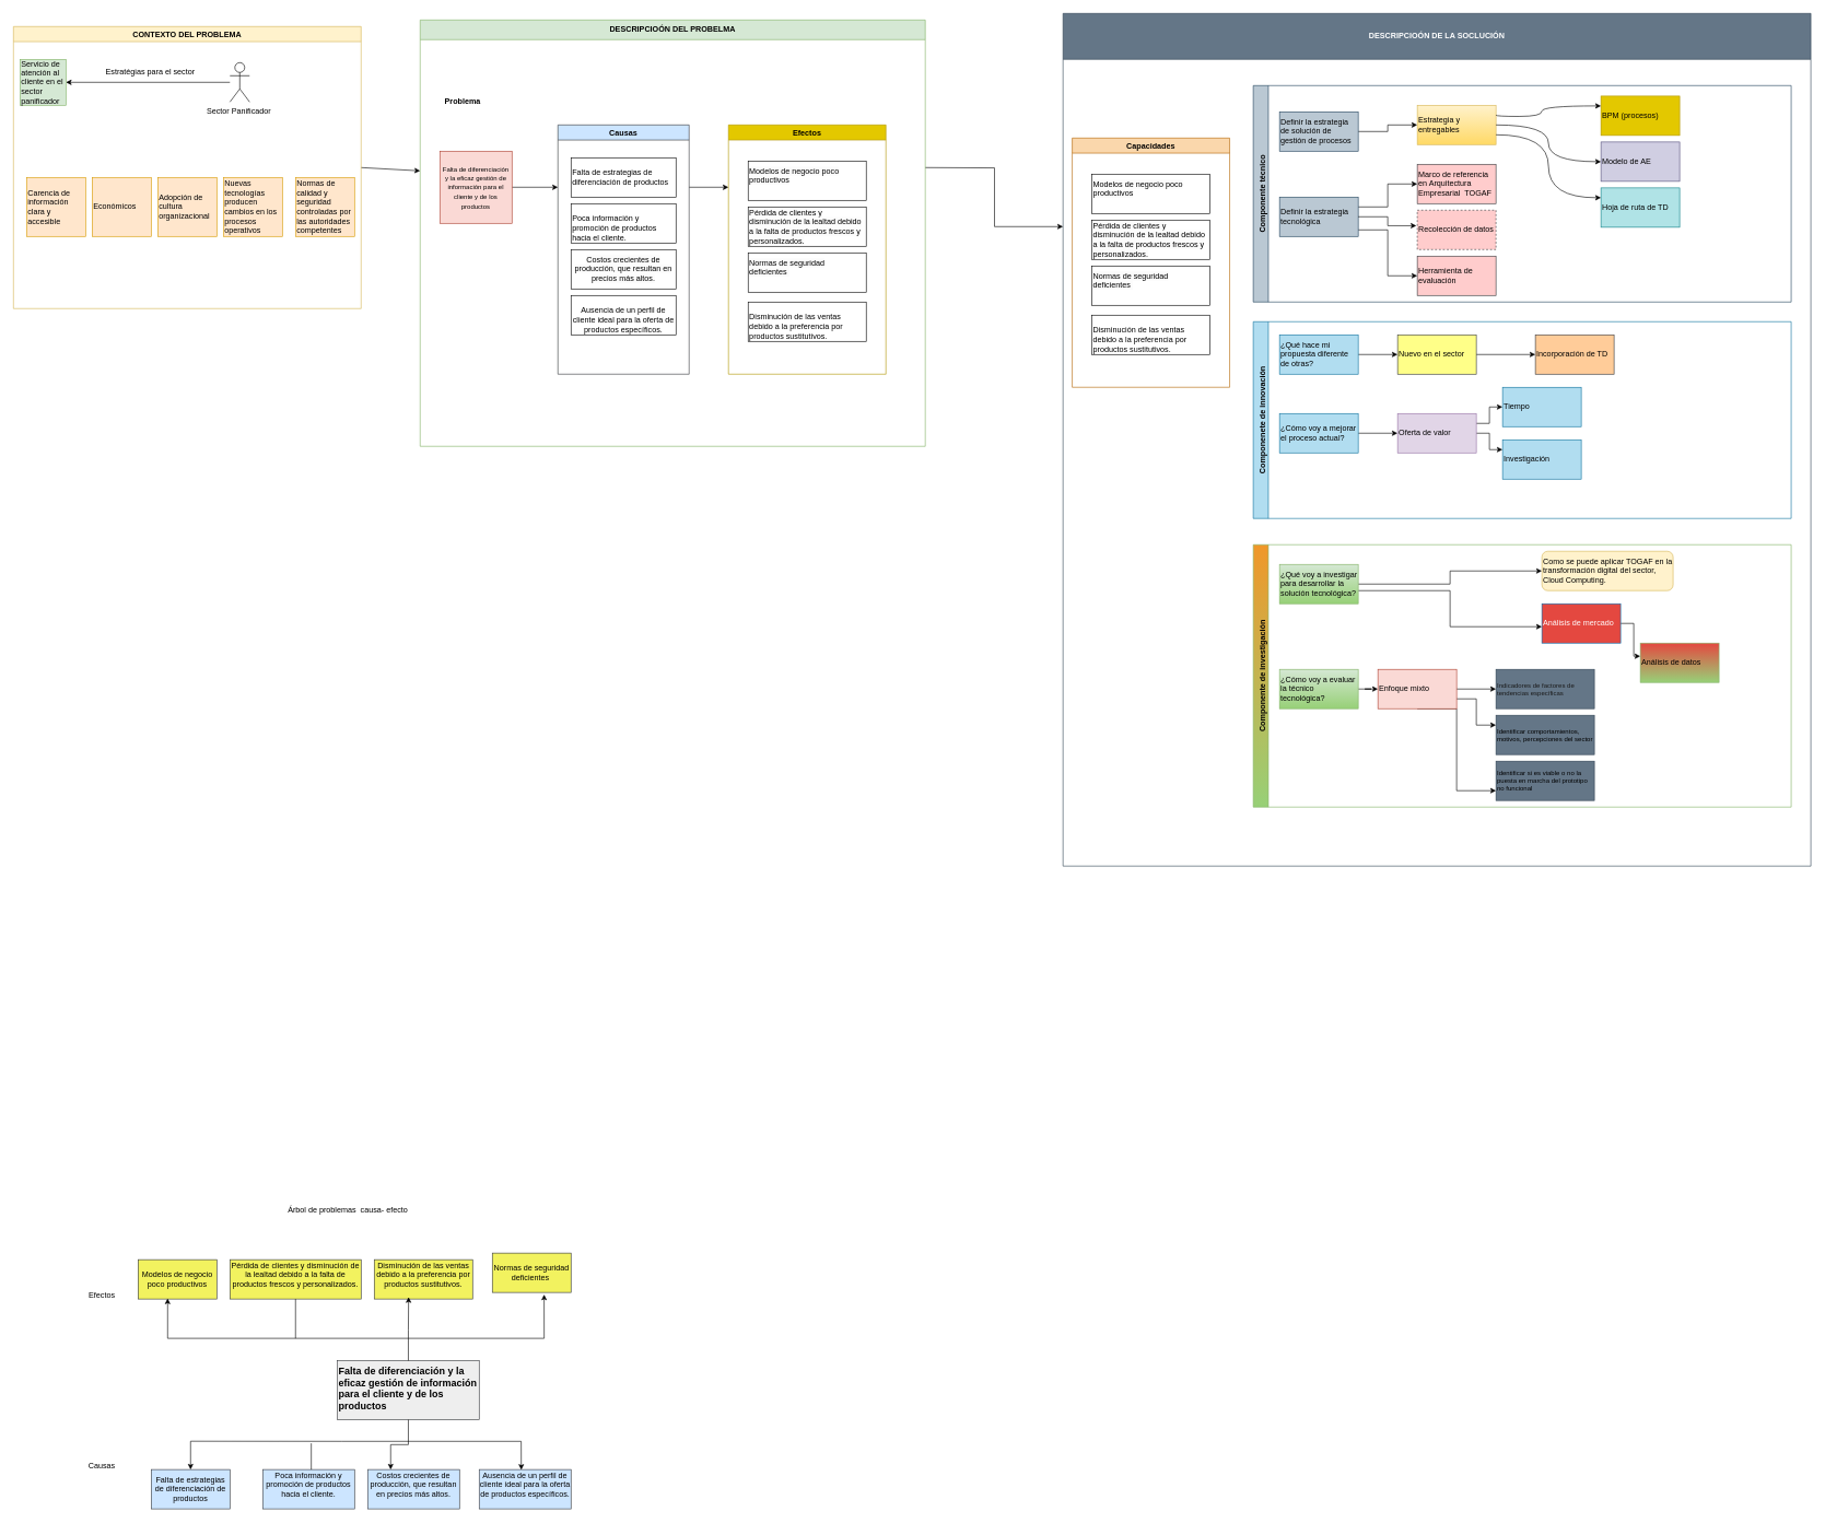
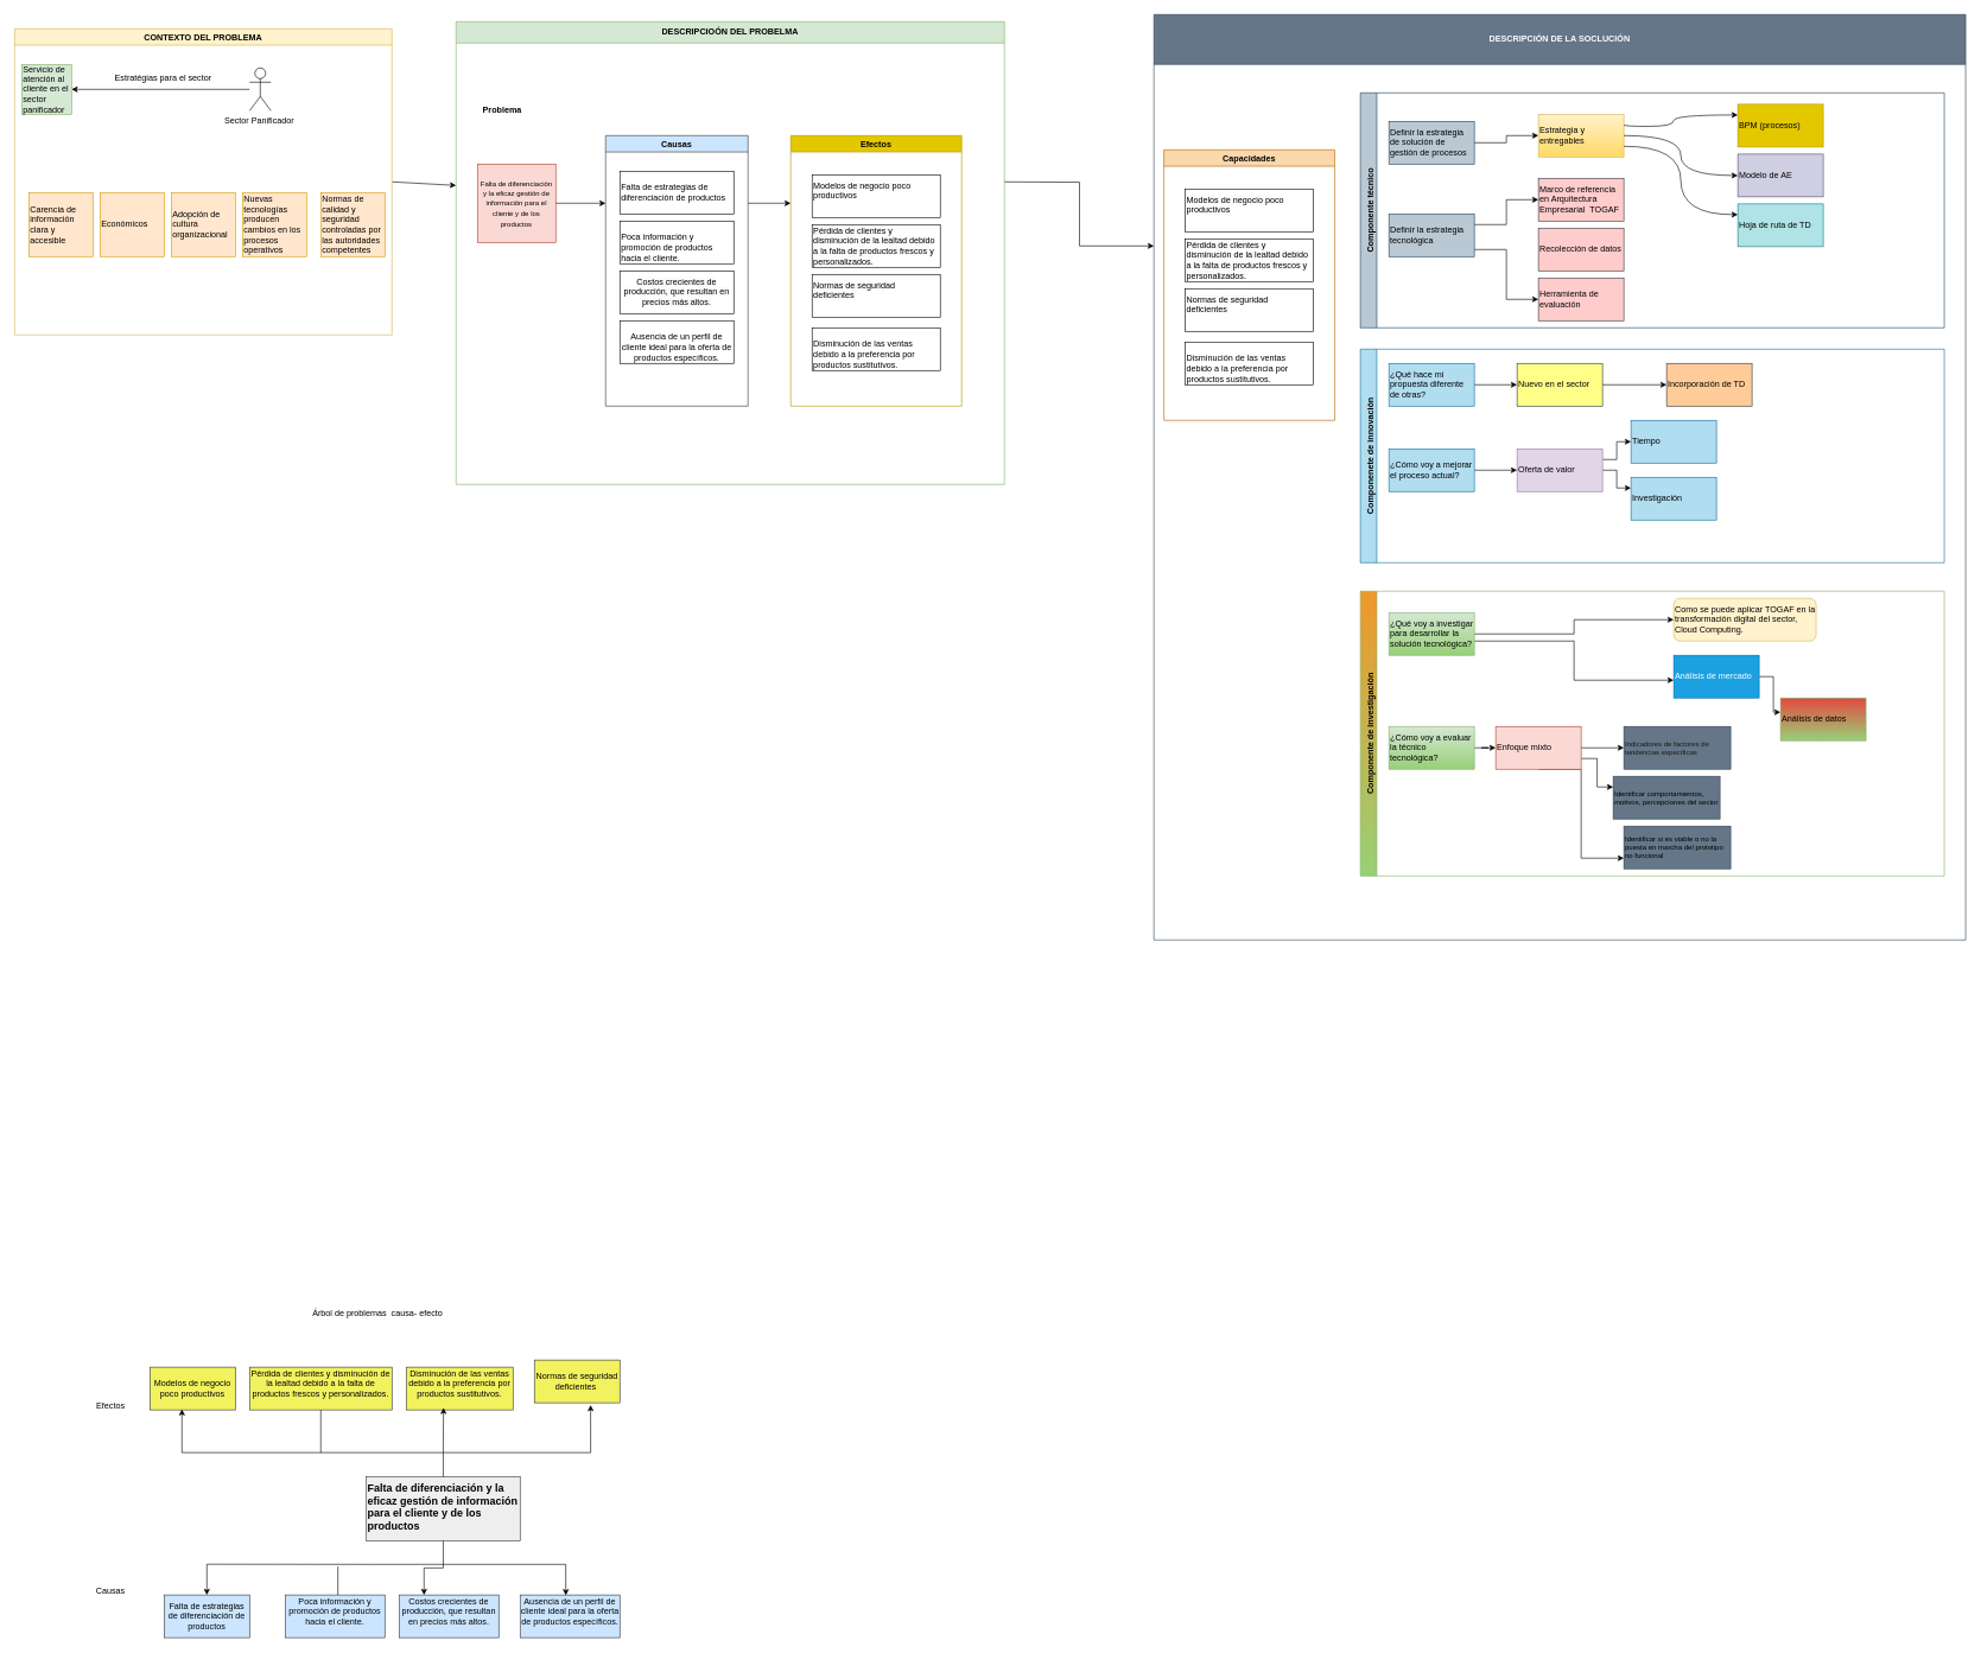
- <mxCell id="29" value="DESCRIPCIOÓN DE LA SOCLUCIÓN" style="swimlane;whiteSpace=wrap;html=1;fillColor=#647687;strokeColor=#314354;startSize=70;movable=1;resizable=1;rotatable=1;deletable=1;editable=1;locked=0;connectable=1;fontColor=#ffffff;" parent="1" vertex="1"><mxGeometry x="1620" y="20" width="1140" height="1300" as="geometry"><mxRectangle x="130" y="160" width="200" height="30" as="alternateBounds" /></mxGeometry></mxCell>
+ <mxCell id="29" value="DESCRIPCIÓN DE LA SOCLUCIÓN" style="swimlane;whiteSpace=wrap;html=1;fillColor=#647687;strokeColor=#314354;startSize=70;movable=1;resizable=1;rotatable=1;deletable=1;editable=1;locked=0;connectable=1;fontColor=#ffffff;" parent="1" vertex="1"><mxGeometry x="1620" y="20" width="1140" height="1300" as="geometry"><mxRectangle x="130" y="160" width="200" height="30" as="alternateBounds" /></mxGeometry></mxCell>
- <mxCell id="64" style="edgeStyle=orthogonalEdgeStyle;rounded=0;orthogonalLoop=1;jettySize=auto;html=1;entryX=-0.012;entryY=0.394;entryDx=0;entryDy=0;entryPerimeter=0;" parent="48" source="51" target="62" edge="1"><mxGeometry relative="1" as="geometry" /></mxCell>
- <mxCell id="62" value="Recolección de datos" style="rounded=0;whiteSpace=wrap;html=1;align=left;fillColor=#ffcccc;strokeColor=#36393d;dashed=1;" parent="48" vertex="1"><mxGeometry x="250" y="190" width="120" height="60" as="geometry" /></mxCell>
+ <mxCell id="62" value="Recolección de datos" style="rounded=0;whiteSpace=wrap;html=1;align=left;fillColor=#ffcccc;strokeColor=#36393d;" parent="48" vertex="1"><mxGeometry x="250" y="190" width="120" height="60" as="geometry" /></mxCell>
- <mxCell id="74" value="Análisis de mercado&amp;nbsp;" style="rounded=0;whiteSpace=wrap;html=1;align=left;fillColor=#e44840;strokeColor=#006EAF;fontColor=#ffffff;" parent="65" vertex="1"><mxGeometry x="440" y="90" width="120" height="60" as="geometry" /></mxCell>
+ <mxCell id="74" value="Análisis de mercado&amp;nbsp;" style="rounded=0;whiteSpace=wrap;html=1;align=left;fillColor=#1ba1e2;strokeColor=#006EAF;fontColor=#ffffff;" parent="65" vertex="1"><mxGeometry x="440" y="90" width="120" height="60" as="geometry" /></mxCell>
- <mxCell id="76" value="Identificar comportamientos, motivos, percepciones del sector" style="rounded=0;whiteSpace=wrap;html=1;align=left;fillColor=#647687;strokeColor=#314354;fontColor=#000000;fontStyle=0;fontSize=10;" parent="65" vertex="1"><mxGeometry x="370" y="260" width="150" height="60" as="geometry" /></mxCell>
+ <mxCell id="76" value="Identificar comportamientos, motivos, percepciones del sector" style="rounded=0;whiteSpace=wrap;html=1;align=left;fillColor=#647687;strokeColor=#314354;fontColor=#000000;fontStyle=0;fontSize=10;" parent="65" vertex="1"><mxGeometry x="355" y="260" width="150" height="60" as="geometry" /></mxCell>
